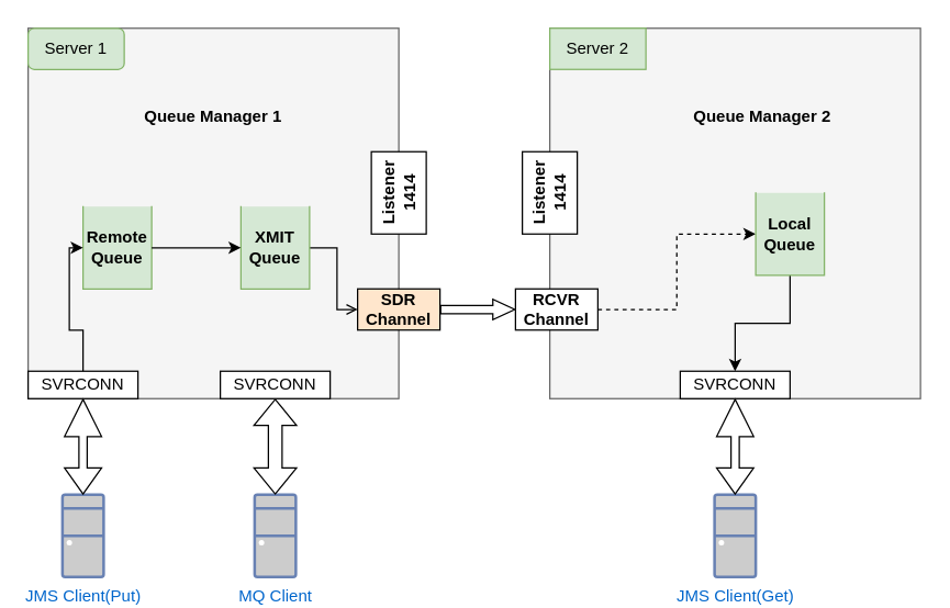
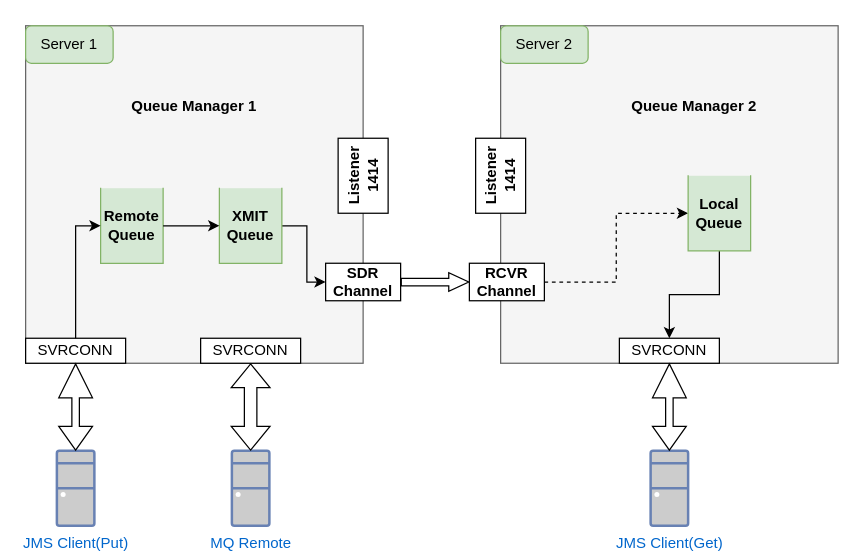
- <mxCell id="25" value="Server 2" style="rounded=0;whiteSpace=wrap;html=1;fillColor=#d5e8d4;strokeColor=#82b366;" vertex="1" parent="1"><mxGeometry x="400" y="20" width="70" height="30" as="geometry" /></mxCell>
+ <mxCell id="25" value="Server 2" style="whiteSpace=wrap;html=1;fillColor=#d5e8d4;strokeColor=#82b366;rounded=1;" vertex="1" parent="1"><mxGeometry x="400" y="20" width="70" height="30" as="geometry" /></mxCell>
- <mxCell id="9" value="Remote&lt;br&gt;Queue" style="shape=partialRectangle;whiteSpace=wrap;html=1;bottom=1;right=1;left=1;top=0;fillColor=#d5e8d4;routingCenterX=-0.5;strokeColor=#82b366;fontStyle=1" vertex="1" parent="1"><mxGeometry x="60" y="150" width="50" height="60" as="geometry" /></mxCell>
+ <mxCell id="9" value="Remote&lt;br&gt;Queue" style="shape=partialRectangle;whiteSpace=wrap;html=1;bottom=1;right=1;left=1;top=0;fillColor=#d5e8d4;routingCenterX=-0.5;strokeColor=#82b366;fontStyle=1" vertex="1" parent="1"><mxGeometry x="80" y="150" width="50" height="60" as="geometry" /></mxCell>
- <mxCell id="11" style="edgeStyle=orthogonalEdgeStyle;rounded=0;orthogonalLoop=1;jettySize=auto;html=1;exitX=1;exitY=0.5;exitDx=0;exitDy=0;elbow=vertical;endArrow=open;" edge="1" parent="1" source="12" target="14"><mxGeometry relative="1" as="geometry" /></mxCell>
+ <mxCell id="11" style="edgeStyle=orthogonalEdgeStyle;rounded=0;orthogonalLoop=1;jettySize=auto;html=1;exitX=1;exitY=0.5;exitDx=0;exitDy=0;elbow=vertical;" edge="1" parent="1" source="12" target="14"><mxGeometry relative="1" as="geometry" /></mxCell>
- <mxCell id="14" value="SDR&lt;br&gt;Channel" style="rounded=0;whiteSpace=wrap;html=1;fontStyle=1;fillColor=#ffe6cc;" vertex="1" parent="1"><mxGeometry x="260" y="210" width="60" height="30" as="geometry" /></mxCell>
+ <mxCell id="14" value="SDR&lt;br&gt;Channel" style="rounded=0;whiteSpace=wrap;html=1;fontStyle=1" vertex="1" parent="1"><mxGeometry x="260" y="210" width="60" height="30" as="geometry" /></mxCell>
- <mxCell id="2" value="MQ Client" style="fontColor=#0066CC;verticalAlign=top;verticalLabelPosition=bottom;labelPosition=center;align=center;html=1;outlineConnect=0;fillColor=#CCCCCC;strokeColor=#6881B3;gradientColor=none;gradientDirection=north;strokeWidth=2;shape=mxgraph.networks.desktop_pc;" vertex="1" parent="1"><mxGeometry x="185" y="360" width="30" height="60" as="geometry" /></mxCell>
+ <mxCell id="2" value="MQ Remote" style="fontColor=#0066CC;verticalAlign=top;verticalLabelPosition=bottom;labelPosition=center;align=center;html=1;outlineConnect=0;fillColor=#CCCCCC;strokeColor=#6881B3;gradientColor=none;gradientDirection=north;strokeWidth=2;shape=mxgraph.networks.desktop_pc;" vertex="1" parent="1"><mxGeometry x="185" y="360" width="30" height="60" as="geometry" /></mxCell>
